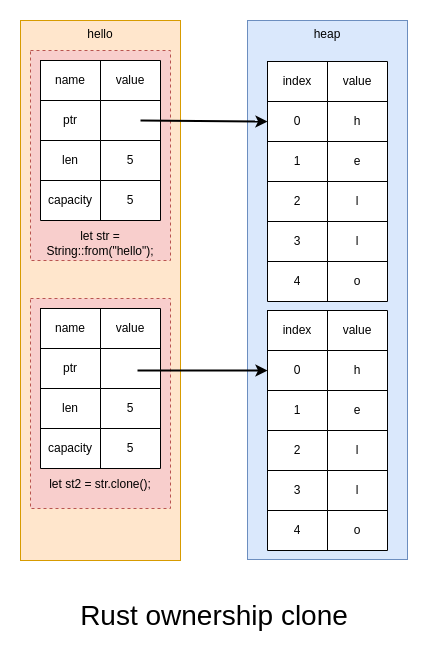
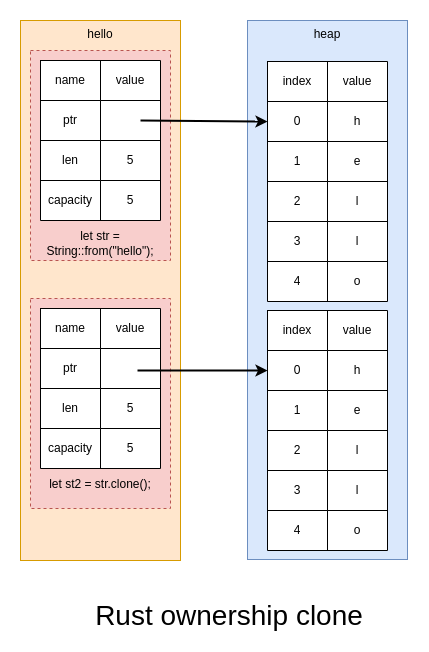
- <mxCell id="53" value="Rust ownership clone" style="text;strokeColor=none;align=center;fillColor=none;html=1;verticalAlign=middle;whiteSpace=wrap;rounded=0;fontSize=28;" vertex="1" parent="1"><mxGeometry x="61" y="600" width="306" height="30" as="geometry" /></mxCell>
+ <mxCell id="53" value="Rust ownership clone" style="text;strokeColor=none;align=center;fillColor=none;html=1;verticalAlign=middle;whiteSpace=wrap;rounded=0;fontSize=28;" vertex="1" parent="1"><mxGeometry x="76" y="600" width="306" height="30" as="geometry" /></mxCell>
